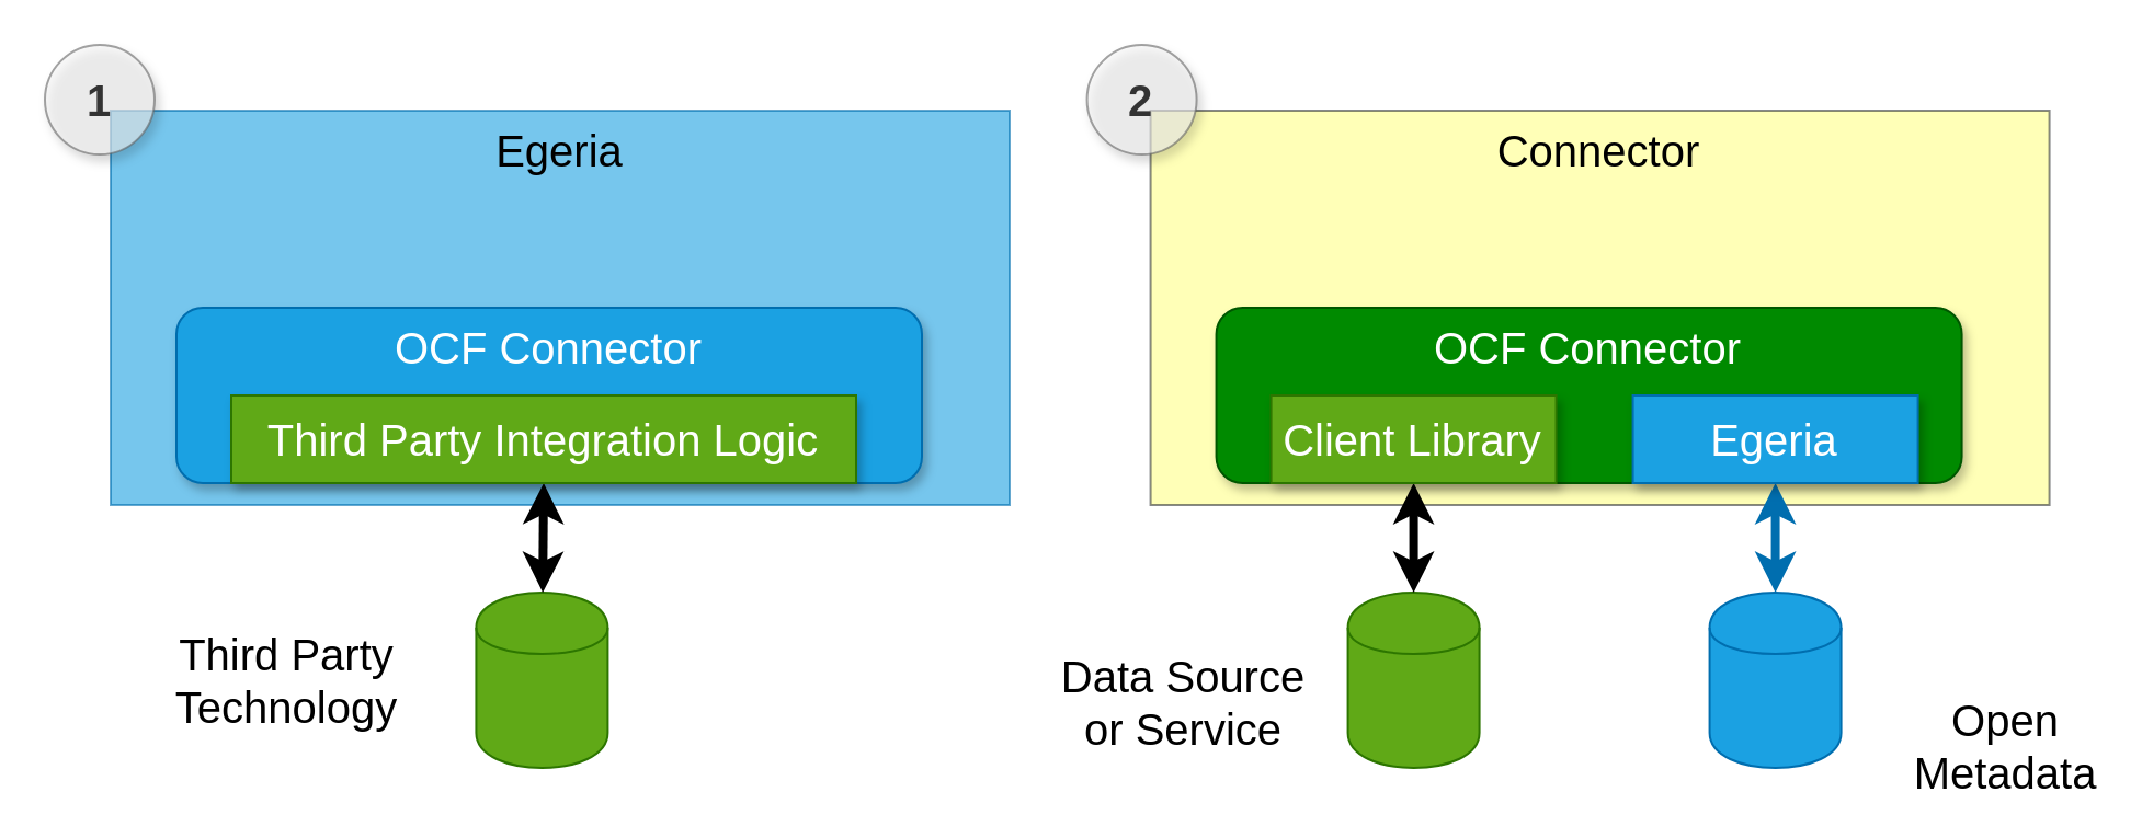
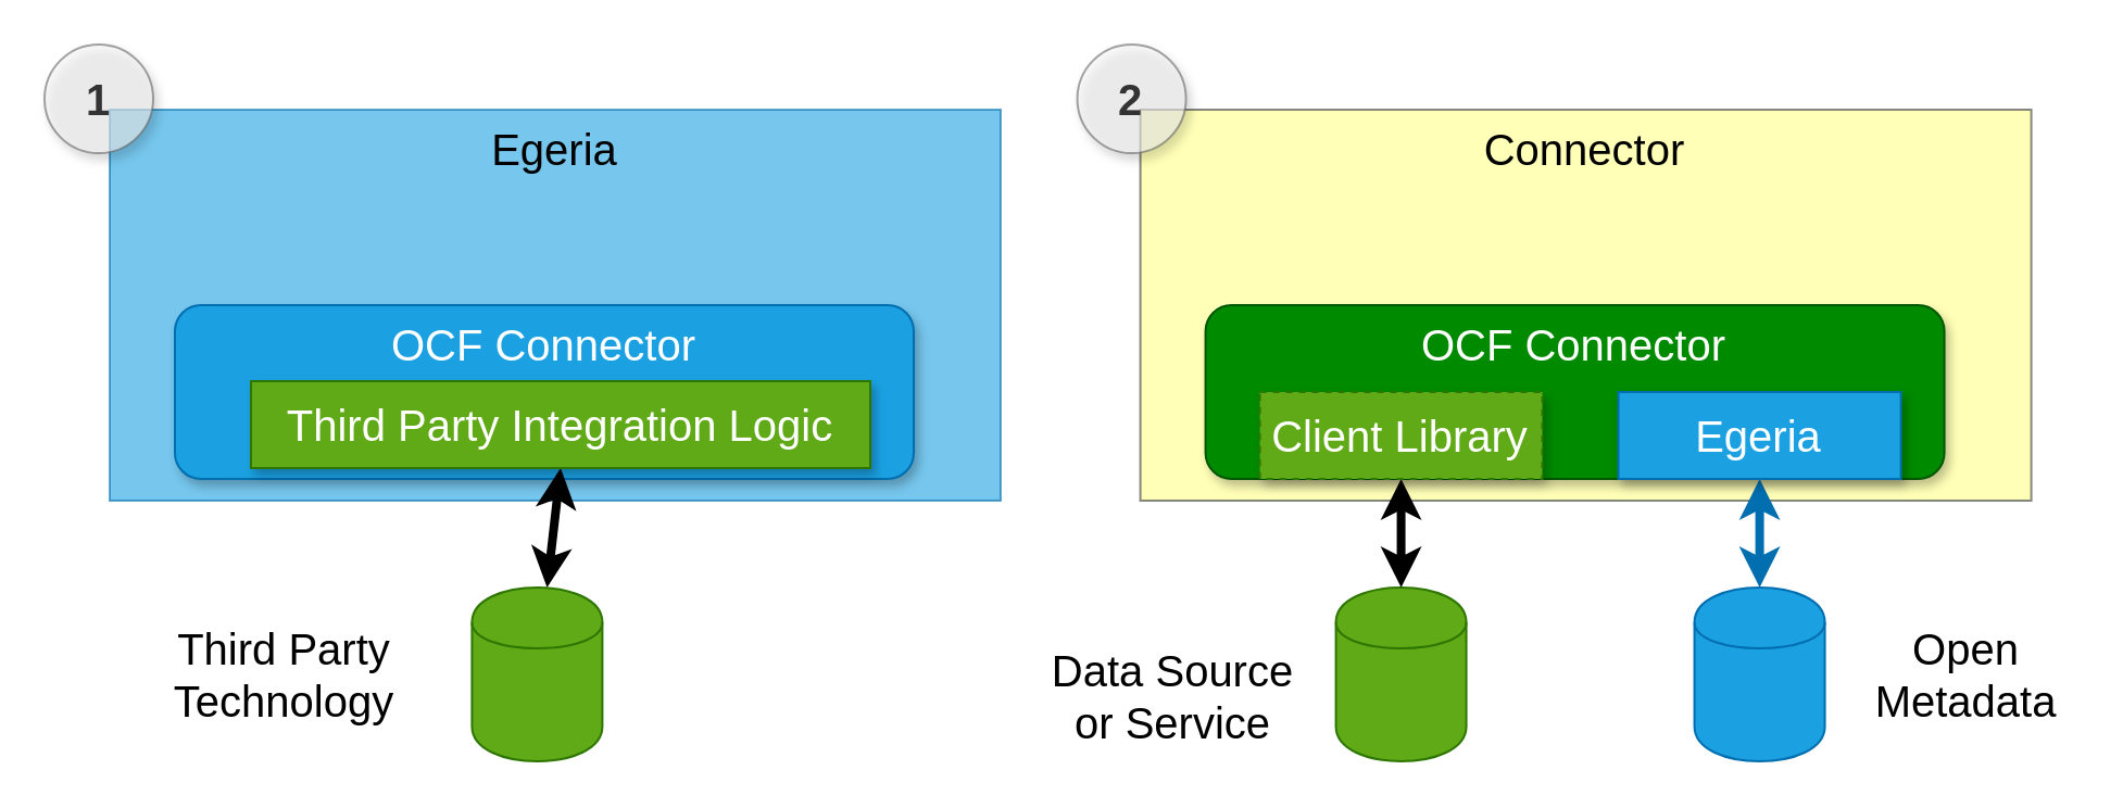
- <mxCell id="16" value="Third Party Integration Logic" style="rounded=0;whiteSpace=wrap;html=1;shadow=1;strokeWidth=1;fillColor=#60a917;fontSize=20;strokeColor=#2D7600;fontColor=#ffffff;" parent="1" vertex="1"><mxGeometry x="105" y="180" width="285" height="40" as="geometry" /></mxCell>
+ <mxCell id="16" value="Third Party Integration Logic" style="rounded=0;whiteSpace=wrap;html=1;shadow=1;strokeWidth=1;fillColor=#60a917;fontSize=20;strokeColor=#2D7600;fontColor=#ffffff;" parent="1" vertex="1"><mxGeometry x="115" y="175" width="285" height="40" as="geometry" /></mxCell>
- <mxCell id="6" value="Client Library" style="rounded=0;whiteSpace=wrap;html=1;shadow=1;strokeWidth=1;fillColor=#60a917;fontSize=20;strokeColor=#2D7600;fontColor=#ffffff;" parent="1" vertex="1"><mxGeometry x="579.29" y="180" width="130" height="40" as="geometry" /></mxCell>
+ <mxCell id="6" value="Client Library" style="rounded=0;whiteSpace=wrap;html=1;shadow=1;strokeWidth=1;fillColor=#60a917;fontSize=20;strokeColor=#2D7600;fontColor=#ffffff;dashed=1;" parent="1" vertex="1"><mxGeometry x="579.29" y="180" width="130" height="40" as="geometry" /></mxCell>
- <mxCell id="11" value="Open&lt;br&gt;Metadata" style="text;html=1;align=center;verticalAlign=middle;resizable=0;points=[];;autosize=1;fontSize=20;" parent="1" vertex="1"><mxGeometry x="864.29" y="315" width="100" height="50" as="geometry" /></mxCell>
+ <mxCell id="11" value="Open&lt;br&gt;Metadata" style="text;html=1;align=center;verticalAlign=middle;resizable=0;points=[];;autosize=1;fontSize=20;" parent="1" vertex="1"><mxGeometry x="854.29" y="285" width="100" height="50" as="geometry" /></mxCell>
